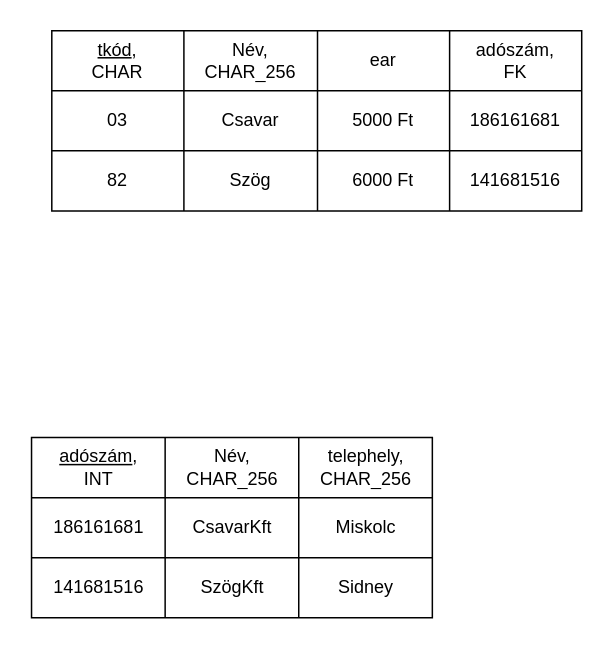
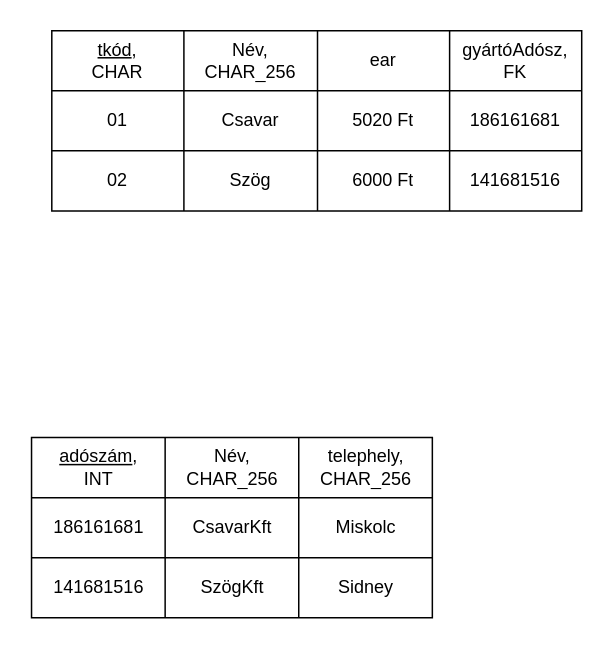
- <mxCell id="7" value="adószám,&lt;div&gt;FK&lt;/div&gt;" style="shape=partialRectangle;html=1;whiteSpace=wrap;connectable=0;strokeColor=inherit;overflow=hidden;fillColor=none;top=0;left=0;bottom=0;right=0;pointerEvents=1;" parent="3" vertex="1"><mxGeometry x="265" width="88" height="40" as="geometry"><mxRectangle width="88" height="40" as="alternateBounds" /></mxGeometry></mxCell>
+ <mxCell id="7" value="gyártóAdósz,&lt;div&gt;FK&lt;/div&gt;" style="shape=partialRectangle;html=1;whiteSpace=wrap;connectable=0;strokeColor=inherit;overflow=hidden;fillColor=none;top=0;left=0;bottom=0;right=0;pointerEvents=1;" parent="3" vertex="1"><mxGeometry x="265" width="88" height="40" as="geometry"><mxRectangle width="88" height="40" as="alternateBounds" /></mxGeometry></mxCell>
- <mxCell id="9" value="03" style="shape=partialRectangle;html=1;whiteSpace=wrap;connectable=0;strokeColor=inherit;overflow=hidden;fillColor=none;top=0;left=0;bottom=0;right=0;pointerEvents=1;" parent="8" vertex="1"><mxGeometry width="88" height="40" as="geometry"><mxRectangle width="88" height="40" as="alternateBounds" /></mxGeometry></mxCell>
+ <mxCell id="9" value="01" style="shape=partialRectangle;html=1;whiteSpace=wrap;connectable=0;strokeColor=inherit;overflow=hidden;fillColor=none;top=0;left=0;bottom=0;right=0;pointerEvents=1;" parent="8" vertex="1"><mxGeometry width="88" height="40" as="geometry"><mxRectangle width="88" height="40" as="alternateBounds" /></mxGeometry></mxCell>
- <mxCell id="11" value="5000 Ft" style="shape=partialRectangle;html=1;whiteSpace=wrap;connectable=0;strokeColor=inherit;overflow=hidden;fillColor=none;top=0;left=0;bottom=0;right=0;pointerEvents=1;" parent="8" vertex="1"><mxGeometry x="177" width="88" height="40" as="geometry"><mxRectangle width="88" height="40" as="alternateBounds" /></mxGeometry></mxCell>
+ <mxCell id="11" value="5020 Ft" style="shape=partialRectangle;html=1;whiteSpace=wrap;connectable=0;strokeColor=inherit;overflow=hidden;fillColor=none;top=0;left=0;bottom=0;right=0;pointerEvents=1;" parent="8" vertex="1"><mxGeometry x="177" width="88" height="40" as="geometry"><mxRectangle width="88" height="40" as="alternateBounds" /></mxGeometry></mxCell>
- <mxCell id="14" value="82" style="shape=partialRectangle;html=1;whiteSpace=wrap;connectable=0;strokeColor=inherit;overflow=hidden;fillColor=none;top=0;left=0;bottom=0;right=0;pointerEvents=1;" parent="13" vertex="1"><mxGeometry width="88" height="40" as="geometry"><mxRectangle width="88" height="40" as="alternateBounds" /></mxGeometry></mxCell>
+ <mxCell id="14" value="02" style="shape=partialRectangle;html=1;whiteSpace=wrap;connectable=0;strokeColor=inherit;overflow=hidden;fillColor=none;top=0;left=0;bottom=0;right=0;pointerEvents=1;" parent="13" vertex="1"><mxGeometry width="88" height="40" as="geometry"><mxRectangle width="88" height="40" as="alternateBounds" /></mxGeometry></mxCell>
